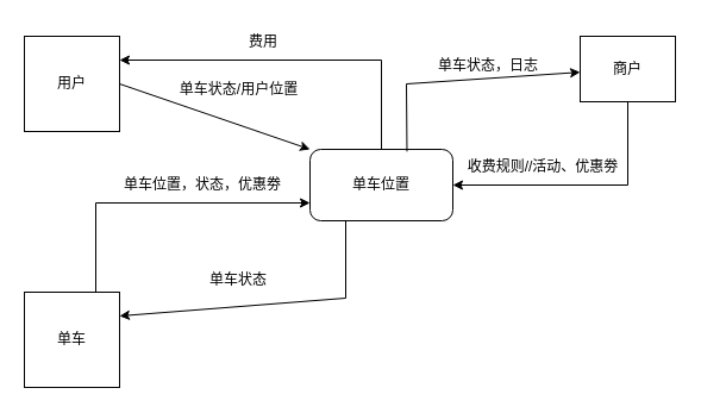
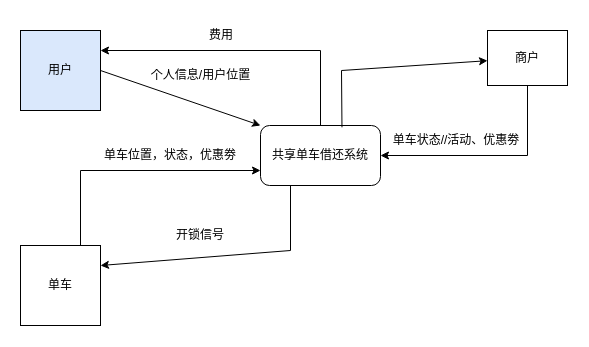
- <mxCell id="15" value="单车状态，日志" style="text;html=1;strokeColor=none;fillColor=none;align=center;verticalAlign=middle;whiteSpace=wrap;rounded=0;" vertex="1" parent="1"><mxGeometry x="360" y="40" width="100" height="30" as="geometry" /></mxCell>
- <mxCell id="3" value="用户" style="whiteSpace=wrap;html=1;aspect=fixed;" vertex="1" parent="1"><mxGeometry x="20" y="30" width="80" height="80" as="geometry" /></mxCell>
+ <mxCell id="3" value="用户" style="whiteSpace=wrap;html=1;aspect=fixed;fillColor=#dae8fc;" vertex="1" parent="1"><mxGeometry x="20" y="30" width="80" height="80" as="geometry" /></mxCell>
- <mxCell id="6" value="单车状态/用户位置" style="text;html=1;align=center;verticalAlign=middle;resizable=0;points=[];autosize=1;strokeColor=none;fillColor=none;" vertex="1" parent="1"><mxGeometry x="140" y="60" width="120" height="30" as="geometry" /></mxCell>
+ <mxCell id="6" value="个人信息/用户位置" style="text;html=1;align=center;verticalAlign=middle;resizable=0;points=[];autosize=1;strokeColor=none;fillColor=none;" vertex="1" parent="1"><mxGeometry x="140" y="60" width="120" height="30" as="geometry" /></mxCell>
- <mxCell id="17" value="收费规则//活动、优惠劵" style="text;html=1;strokeColor=none;fillColor=none;align=center;verticalAlign=middle;whiteSpace=wrap;rounded=0;" vertex="1" parent="1"><mxGeometry x="371" y="125" width="170" height="30" as="geometry" /></mxCell>
+ <mxCell id="17" value="单车状态//活动、优惠劵" style="text;html=1;strokeColor=none;fillColor=none;align=center;verticalAlign=middle;whiteSpace=wrap;rounded=0;" vertex="1" parent="1"><mxGeometry x="371" y="125" width="170" height="30" as="geometry" /></mxCell>
- <mxCell id="2" value="单车位置" style="rounded=1;whiteSpace=wrap;html=1;" vertex="1" parent="1"><mxGeometry x="260" y="125" width="120" height="60" as="geometry" /></mxCell>
+ <mxCell id="2" value="共享单车借还系统" style="rounded=1;whiteSpace=wrap;html=1;" vertex="1" parent="1"><mxGeometry x="260" y="125" width="120" height="60" as="geometry" /></mxCell>
- <mxCell id="9" value="单车状态" style="text;html=1;strokeColor=none;fillColor=none;align=center;verticalAlign=middle;whiteSpace=wrap;rounded=0;" vertex="1" parent="1"><mxGeometry x="170" y="220" width="60" height="30" as="geometry" /></mxCell>
+ <mxCell id="9" value="开锁信号" style="text;html=1;strokeColor=none;fillColor=none;align=center;verticalAlign=middle;whiteSpace=wrap;rounded=0;" vertex="1" parent="1"><mxGeometry x="170" y="220" width="60" height="30" as="geometry" /></mxCell>
